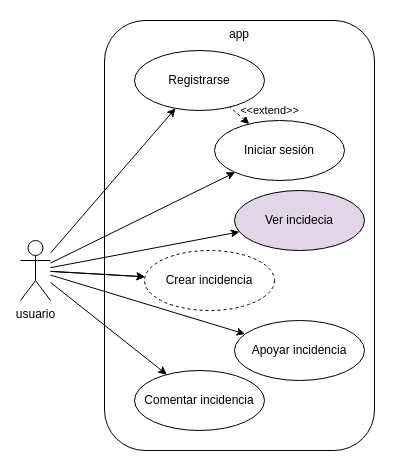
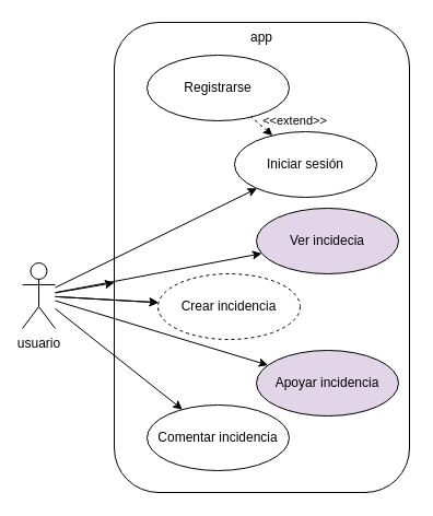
- <mxCell id="8" value="" style="endArrow=classic;html=1;rounded=0;" parent="1" source="7" target="3" edge="1"><mxGeometry width="50" height="50" relative="1" as="geometry"><mxPoint x="-196" y="460" as="sourcePoint" /><mxPoint x="-146" y="410" as="targetPoint" /></mxGeometry></mxCell>
+ <mxCell id="8" value="" style="endArrow=classic;html=1;rounded=0;" parent="1" source="7" target="2" edge="1"><mxGeometry width="50" height="50" relative="1" as="geometry"><mxPoint x="-196" y="460" as="sourcePoint" /><mxPoint x="-146" y="410" as="targetPoint" /></mxGeometry></mxCell>
- <mxCell id="6" value="Apoyar incidencia" style="ellipse;whiteSpace=wrap;html=1;" parent="1" vertex="1"><mxGeometry x="234" y="320" width="130" height="60" as="geometry" /></mxCell>
+ <mxCell id="6" value="Apoyar incidencia" style="ellipse;whiteSpace=wrap;html=1;fillColor=#e1d5e7;" parent="1" vertex="1"><mxGeometry x="234" y="320" width="130" height="60" as="geometry" /></mxCell>
